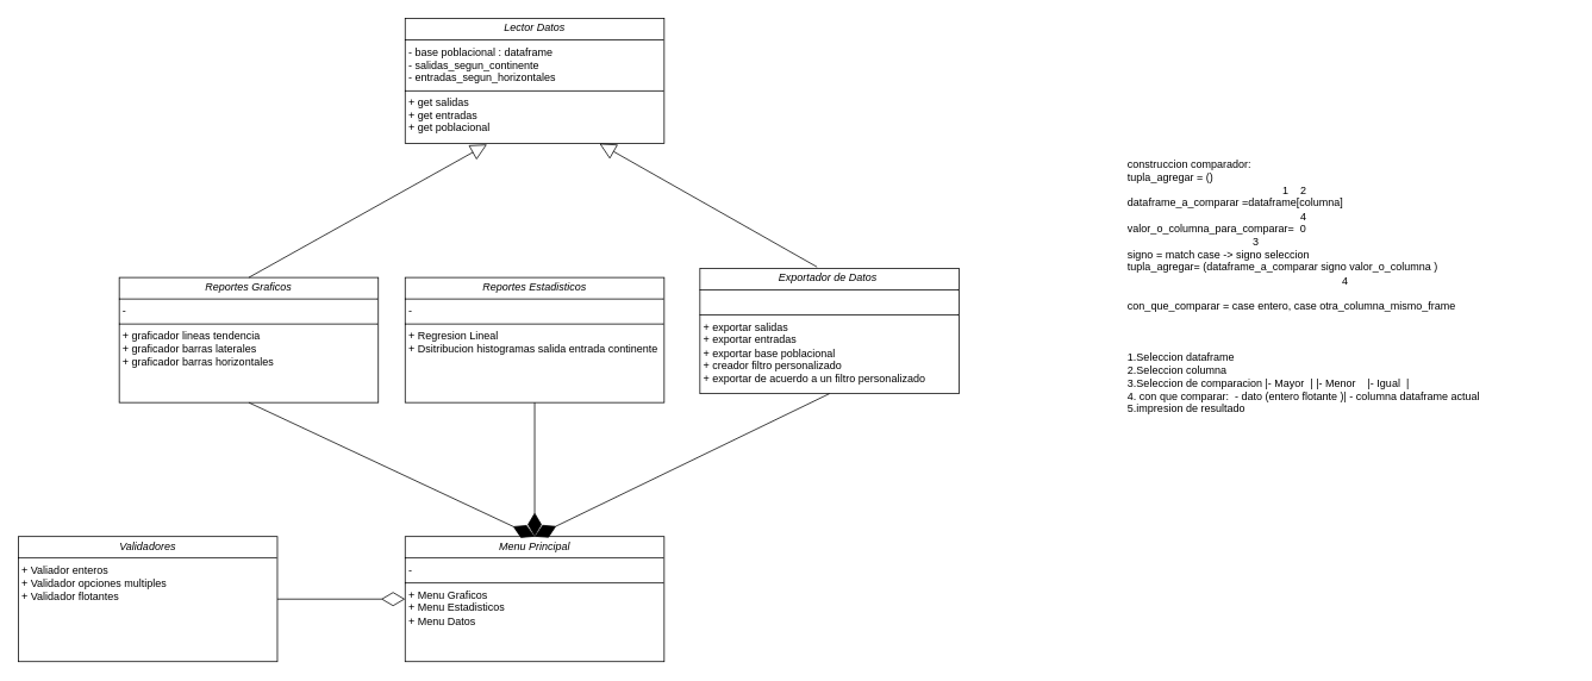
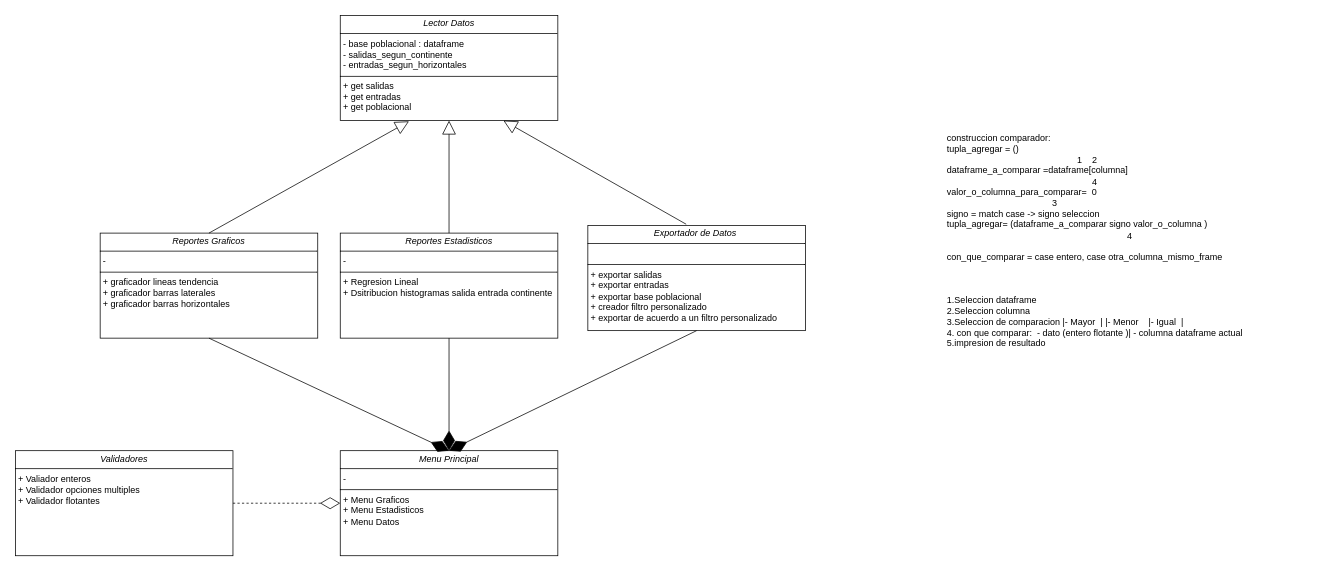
+ <mxCell id="6" value="" style="endArrow=block;endSize=16;endFill=0;html=1;rounded=0;exitX=0.5;exitY=0;exitDx=0;exitDy=0;entryX=0.5;entryY=1;entryDx=0;entryDy=0;" edge="1" parent="1" source="4" target="2"><mxGeometry width="160" relative="1" as="geometry"><mxPoint x="660.76" y="346.5" as="sourcePoint" /><mxPoint x="582.849" y="190" as="targetPoint" /></mxGeometry></mxCell>
- <mxCell id="14" value="" style="endArrow=diamondThin;endFill=0;endSize=24;html=1;rounded=0;entryX=0;entryY=0.5;entryDx=0;entryDy=0;exitX=1;exitY=0.5;exitDx=0;exitDy=0;" edge="1" parent="1" source="13" target="7"><mxGeometry width="160" relative="1" as="geometry"><mxPoint x="323" y="679.57" as="sourcePoint" /><mxPoint x="483" y="679.57" as="targetPoint" /></mxGeometry></mxCell>
+ <mxCell id="14" value="" style="endArrow=diamondThin;endFill=0;endSize=24;html=1;rounded=0;entryX=0;entryY=0.5;entryDx=0;entryDy=0;exitX=1;exitY=0.5;exitDx=0;exitDy=0;dashed=1;" edge="1" parent="1" source="13" target="7"><mxGeometry width="160" relative="1" as="geometry"><mxPoint x="323" y="679.57" as="sourcePoint" /><mxPoint x="483" y="679.57" as="targetPoint" /></mxGeometry></mxCell>
